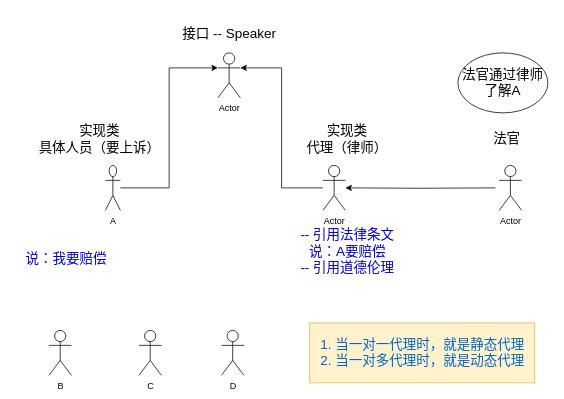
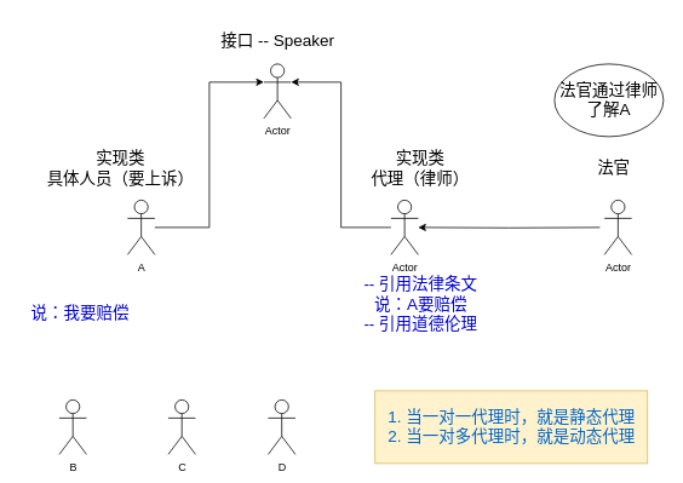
- <mxCell id="3" value="A" style="shape=umlActor;verticalLabelPosition=bottom;verticalAlign=top;html=1;outlineConnect=0;" parent="1" vertex="1"><mxGeometry x="140" y="220" width="20" height="60" as="geometry" /></mxCell>
+ <mxCell id="3" value="A" style="shape=umlActor;verticalLabelPosition=bottom;verticalAlign=top;html=1;outlineConnect=0;" parent="1" vertex="1"><mxGeometry x="140" y="220" width="30" height="60" as="geometry" /></mxCell>
